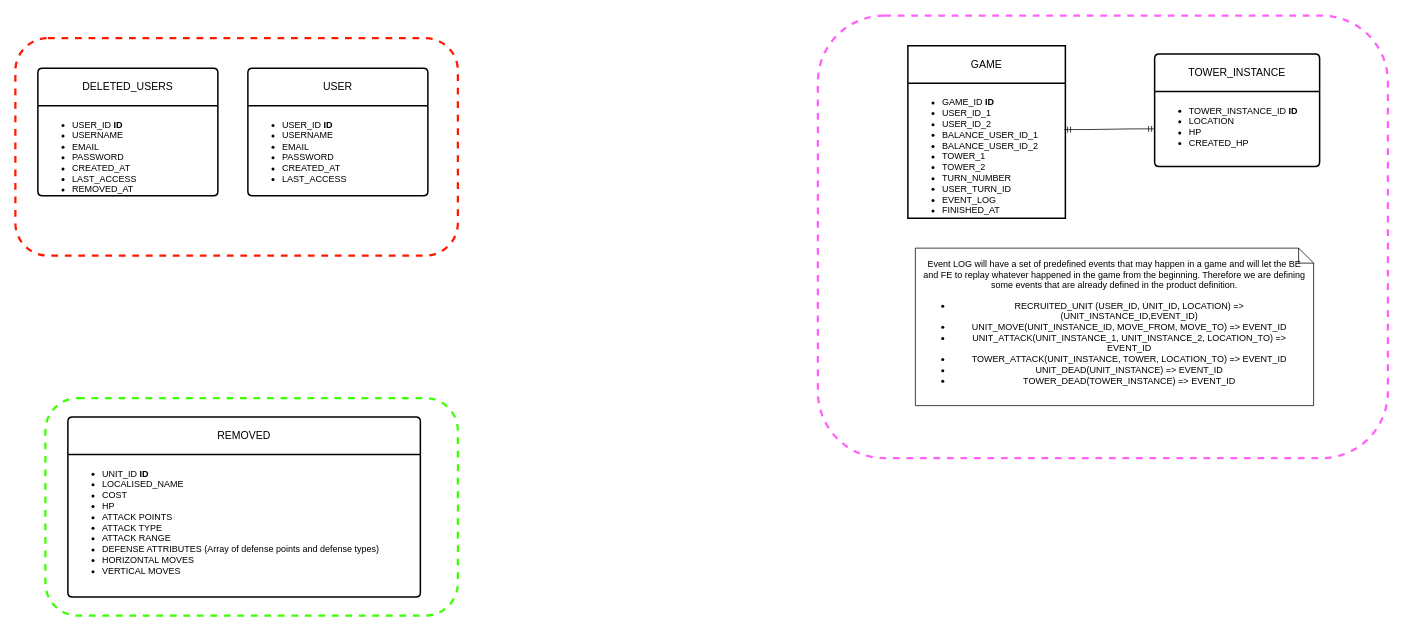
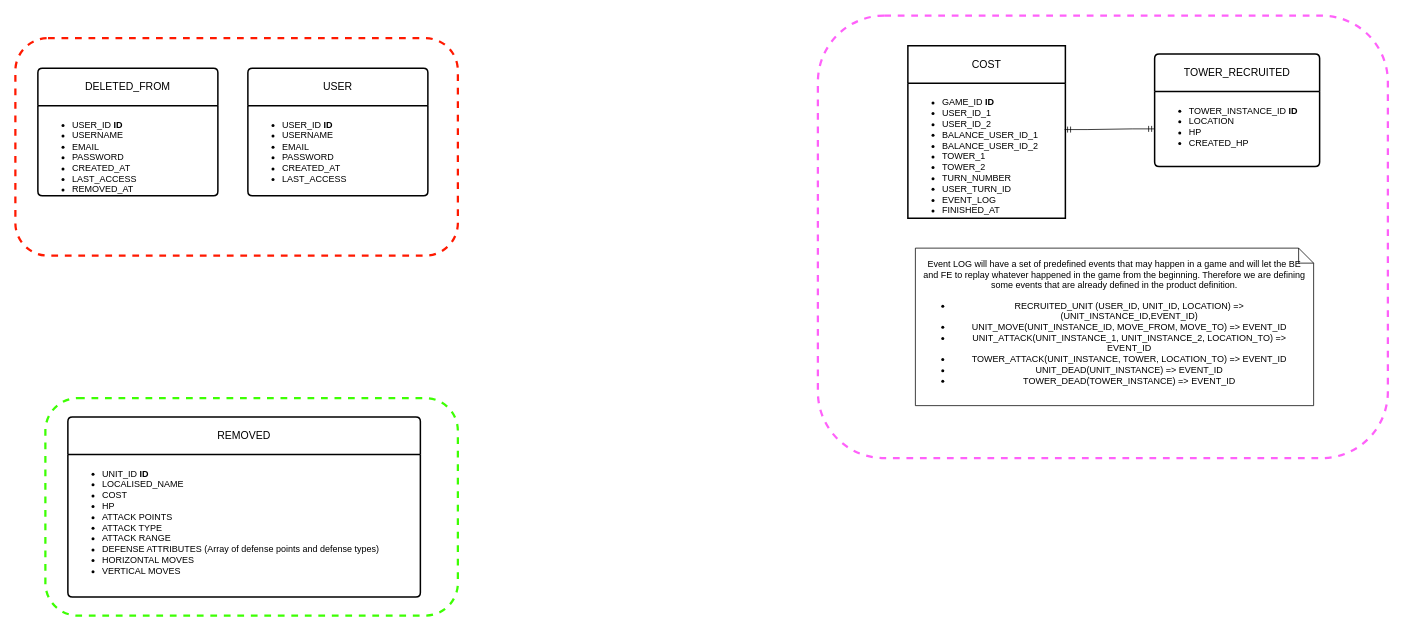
- <mxCell id="4" value="GAME" style="swimlane;childLayout=stackLayout;horizontal=1;startSize=50;horizontalStack=0;rounded=1;fontSize=14;fontStyle=0;strokeWidth=2;resizeParent=0;resizeLast=1;shadow=0;dashed=0;align=center;arcSize=0;whiteSpace=wrap;html=1;" parent="1" vertex="1"><mxGeometry x="1210" y="60" width="210" height="230" as="geometry" /></mxCell>
+ <mxCell id="4" value="COST" style="swimlane;childLayout=stackLayout;horizontal=1;startSize=50;horizontalStack=0;rounded=1;fontSize=14;fontStyle=0;strokeWidth=2;resizeParent=0;resizeLast=1;shadow=0;dashed=0;align=center;arcSize=0;whiteSpace=wrap;html=1;" parent="1" vertex="1"><mxGeometry x="1210" y="60" width="210" height="230" as="geometry" /></mxCell>
- <mxCell id="9" value="TOWER_INSTANCE" style="swimlane;childLayout=stackLayout;horizontal=1;startSize=50;horizontalStack=0;rounded=1;fontSize=14;fontStyle=0;strokeWidth=2;resizeParent=0;resizeLast=1;shadow=0;dashed=0;align=center;arcSize=4;whiteSpace=wrap;html=1;" parent="1" vertex="1"><mxGeometry x="1539" y="71" width="220" height="150" as="geometry" /></mxCell>
+ <mxCell id="9" value="TOWER_RECRUITED" style="swimlane;childLayout=stackLayout;horizontal=1;startSize=50;horizontalStack=0;rounded=1;fontSize=14;fontStyle=0;strokeWidth=2;resizeParent=0;resizeLast=1;shadow=0;dashed=0;align=center;arcSize=4;whiteSpace=wrap;html=1;" parent="1" vertex="1"><mxGeometry x="1539" y="71" width="220" height="150" as="geometry" /></mxCell>
- <mxCell id="6" value="DELETED_USERS" style="swimlane;childLayout=stackLayout;horizontal=1;startSize=50;horizontalStack=0;rounded=1;fontSize=14;fontStyle=0;strokeWidth=2;resizeParent=0;resizeLast=1;shadow=0;dashed=0;align=center;arcSize=4;whiteSpace=wrap;html=1;" parent="1" vertex="1"><mxGeometry x="50" y="90" width="240" height="170" as="geometry" /></mxCell>
+ <mxCell id="6" value="DELETED_FROM" style="swimlane;childLayout=stackLayout;horizontal=1;startSize=50;horizontalStack=0;rounded=1;fontSize=14;fontStyle=0;strokeWidth=2;resizeParent=0;resizeLast=1;shadow=0;dashed=0;align=center;arcSize=4;whiteSpace=wrap;html=1;" parent="1" vertex="1"><mxGeometry x="50" y="90" width="240" height="170" as="geometry" /></mxCell>
